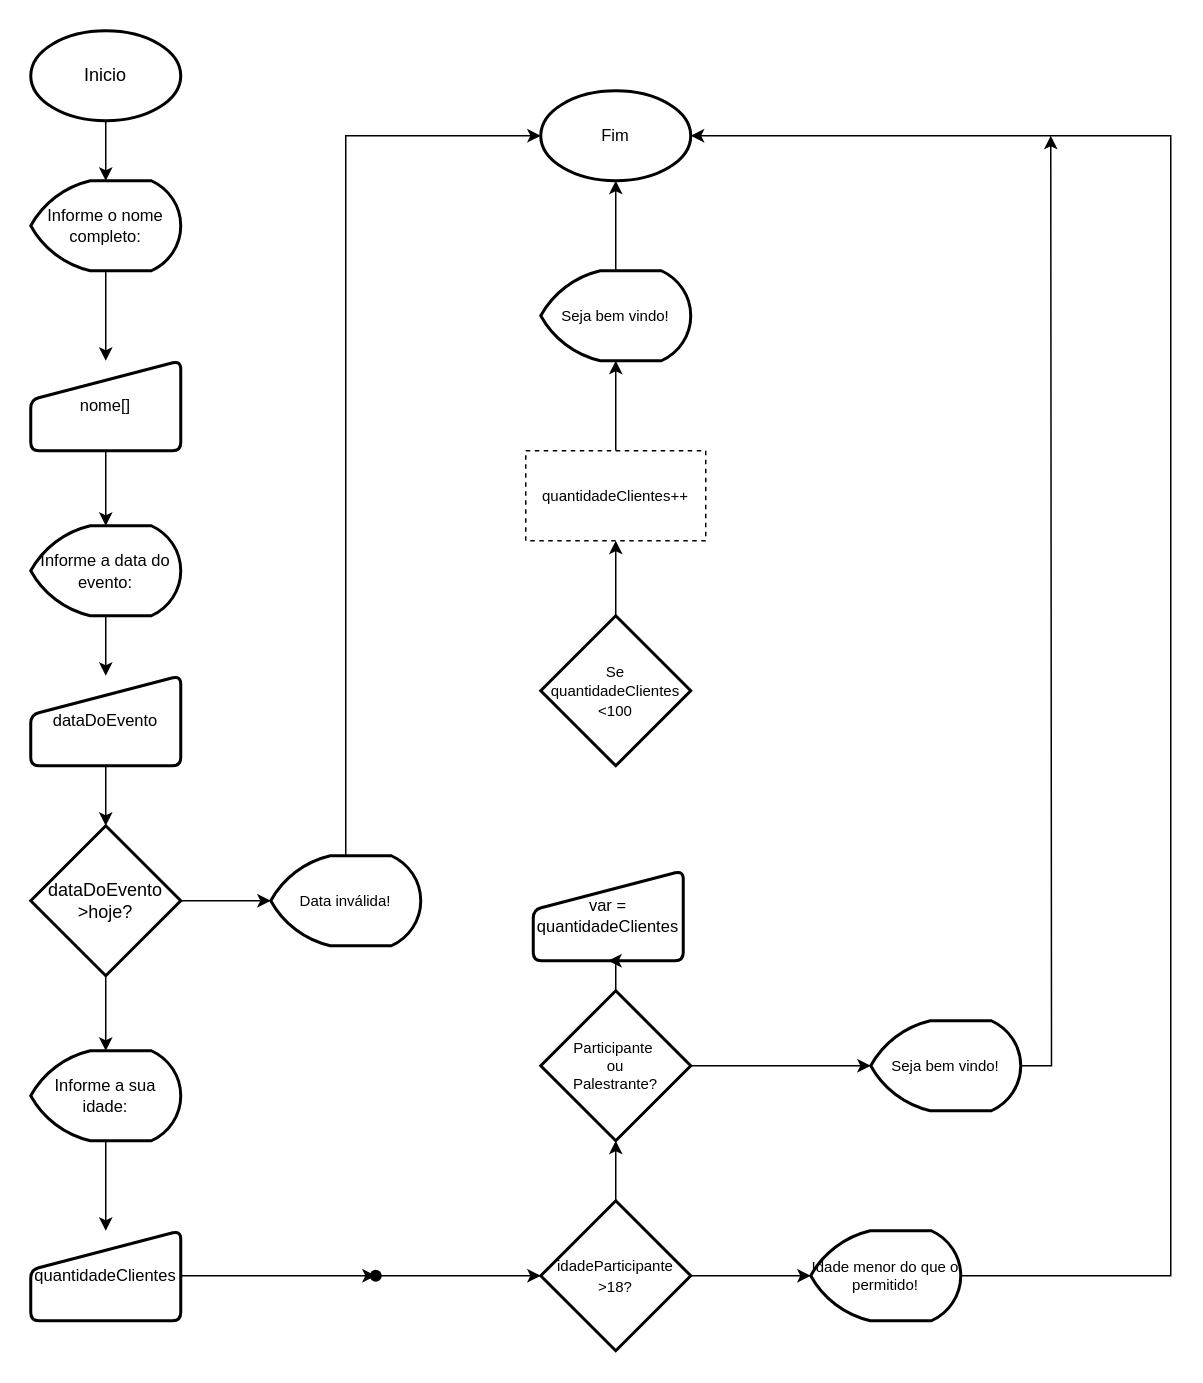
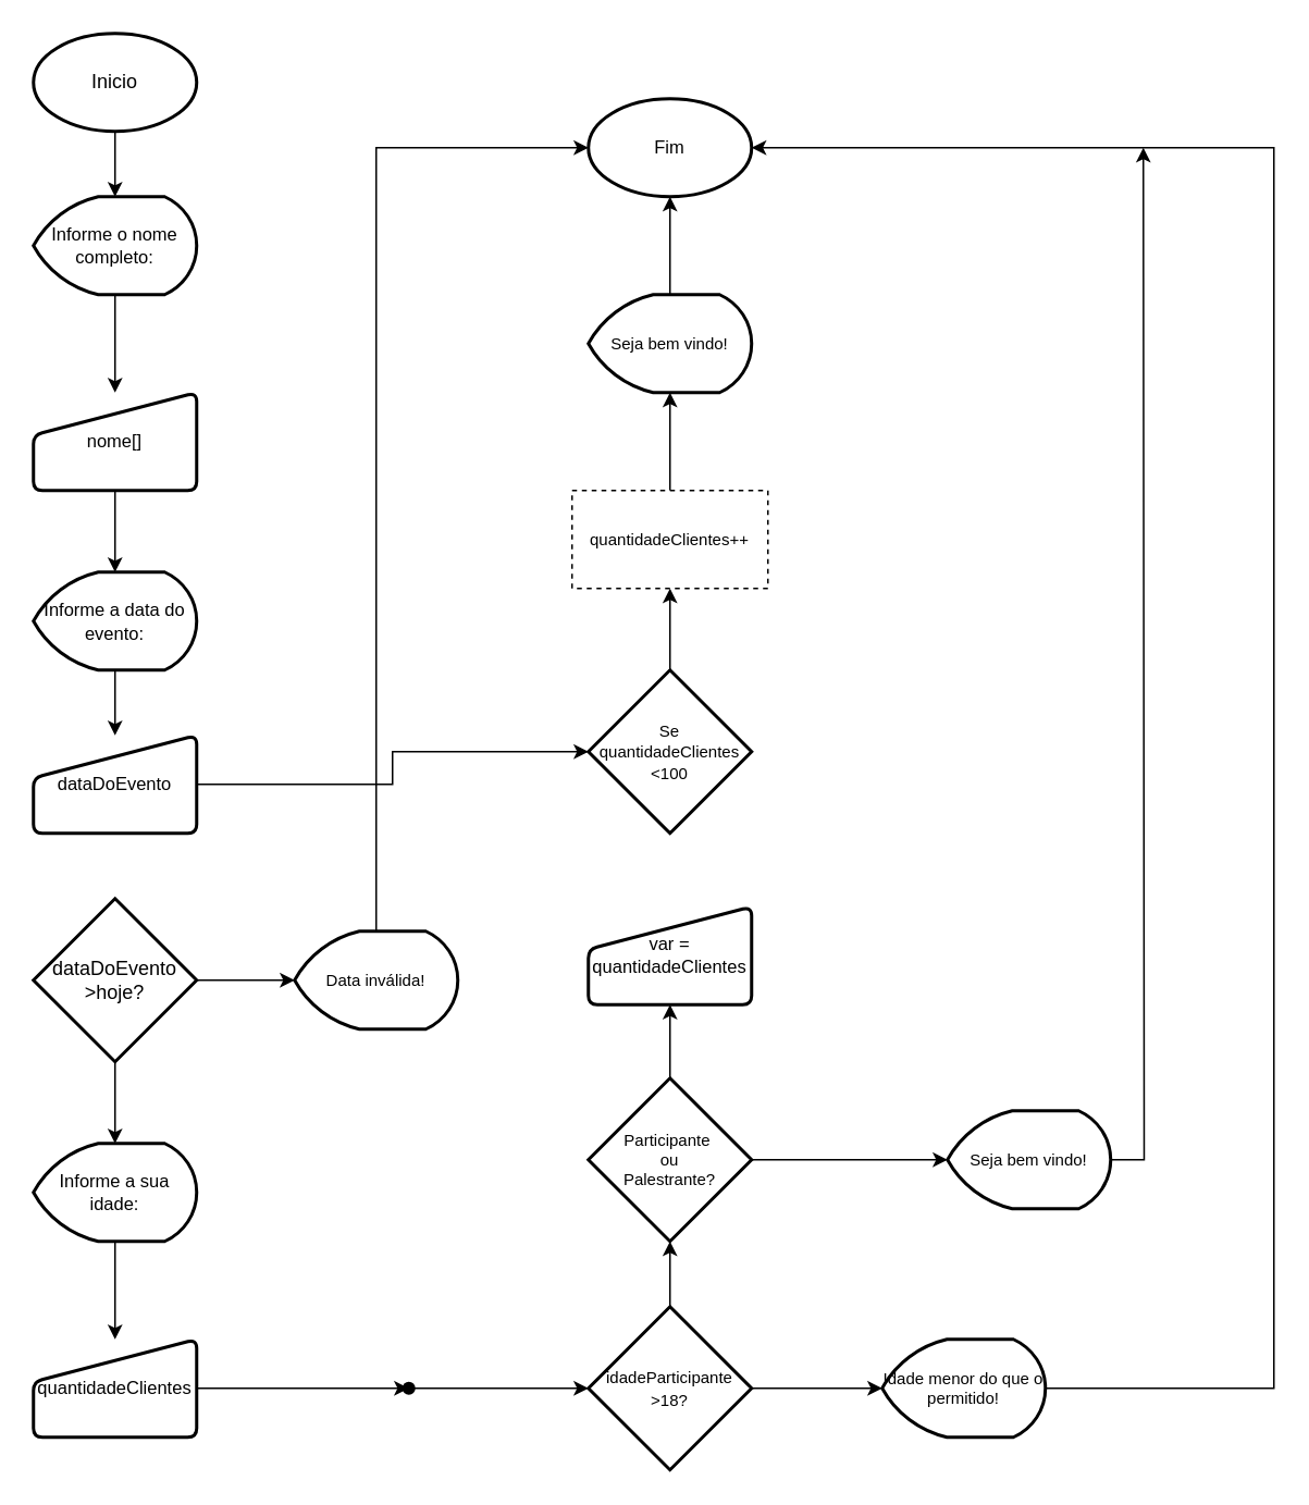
- <mxCell id="15" value="" style="edgeStyle=orthogonalEdgeStyle;rounded=0;orthogonalLoop=1;jettySize=auto;html=1;fontSize=10;" edge="1" parent="1" source="16" target="6"><mxGeometry relative="1" as="geometry" /></mxCell>
+ <mxCell id="15" value="" style="edgeStyle=orthogonalEdgeStyle;rounded=0;orthogonalLoop=1;jettySize=auto;html=1;fontSize=10;" edge="1" parent="1" source="16" target="25"><mxGeometry relative="1" as="geometry" /></mxCell>
- <mxCell id="23" value="var = quantidadeClientes" style="html=1;strokeWidth=2;shape=manualInput;whiteSpace=wrap;rounded=1;size=26;arcSize=11;fontSize=11;" vertex="1" parent="1"><mxGeometry x="355" y="580" width="100" height="60" as="geometry" /></mxCell>
+ <mxCell id="23" value="var = quantidadeClientes" style="html=1;strokeWidth=2;shape=manualInput;whiteSpace=wrap;rounded=1;size=26;arcSize=11;fontSize=11;" vertex="1" parent="1"><mxGeometry x="360" y="555" width="100" height="60" as="geometry" /></mxCell>
